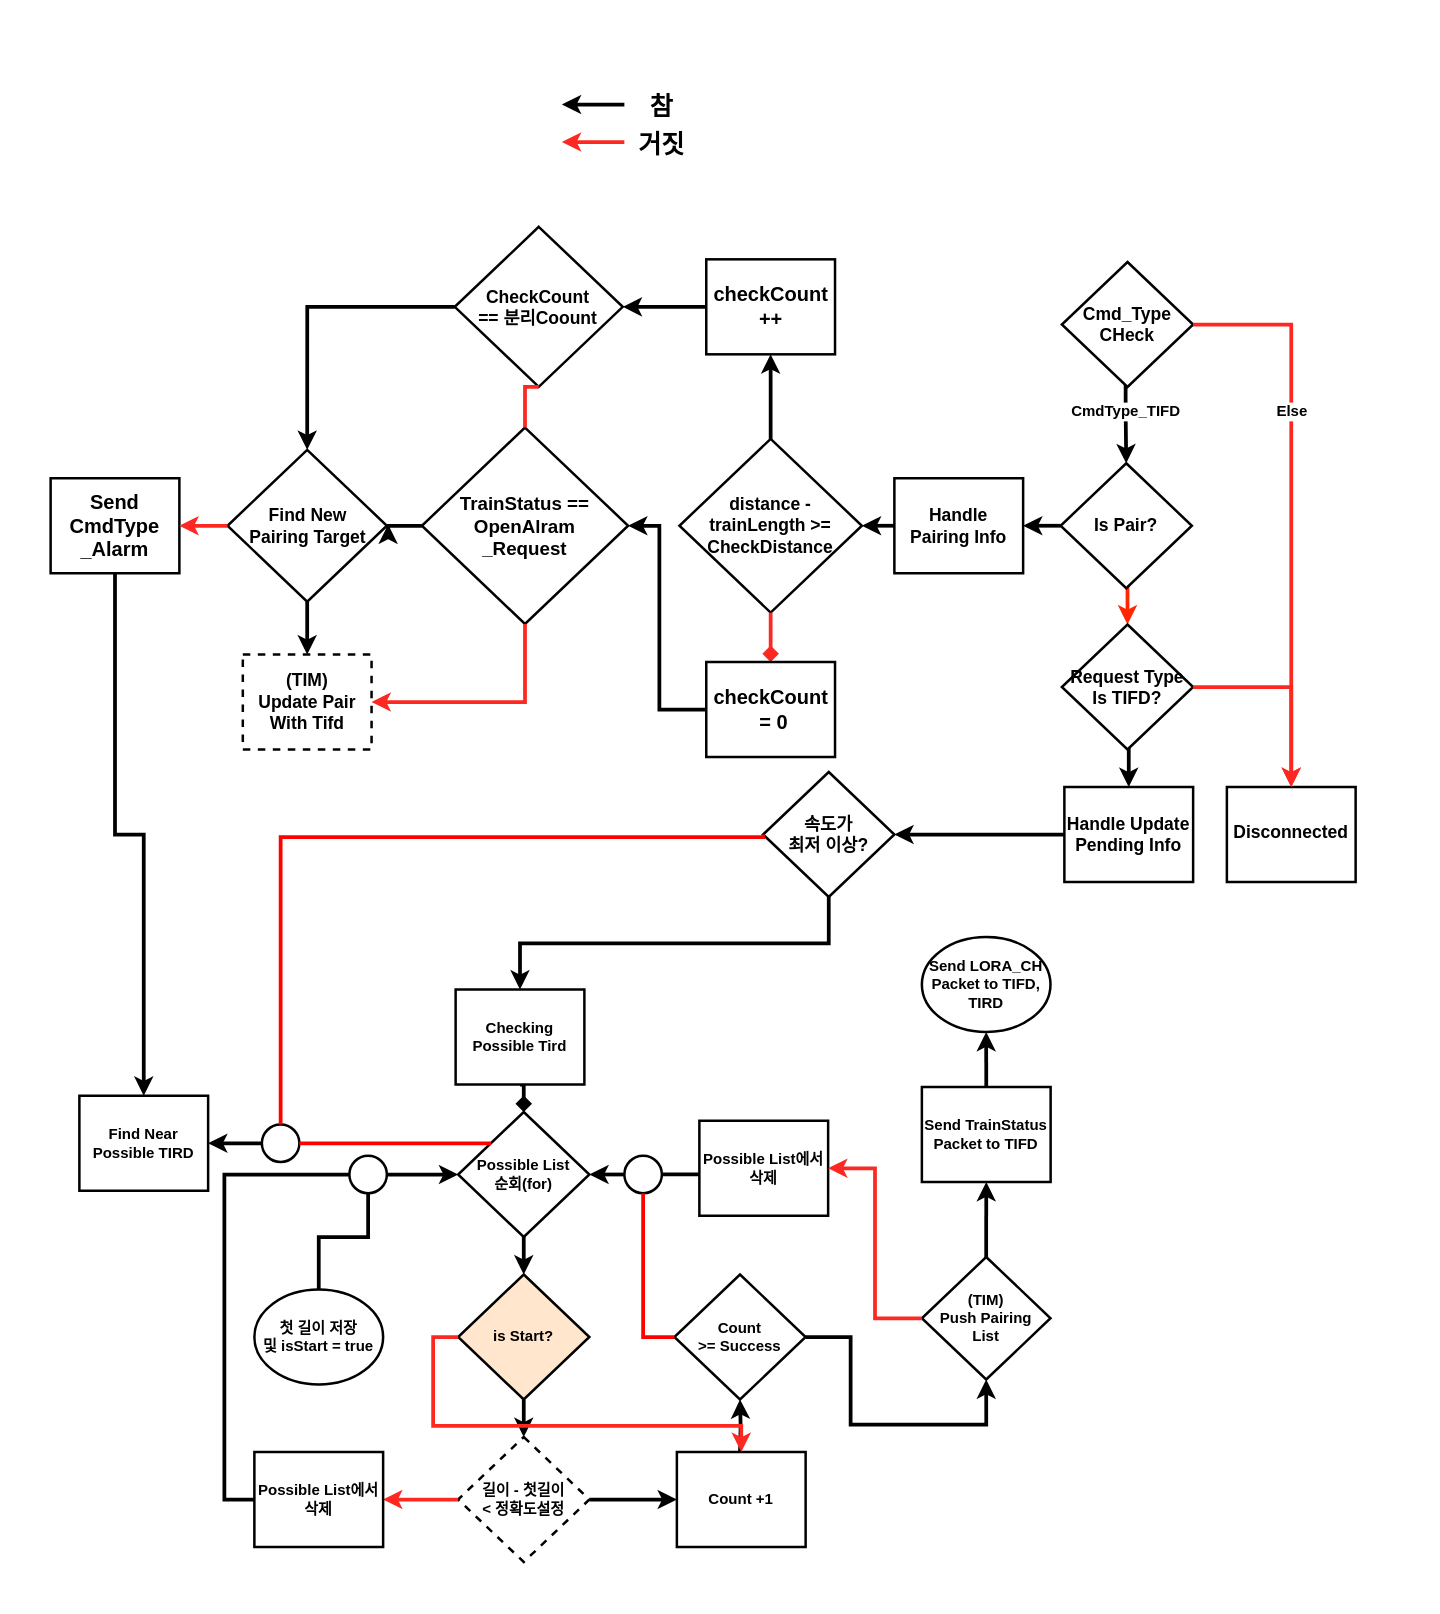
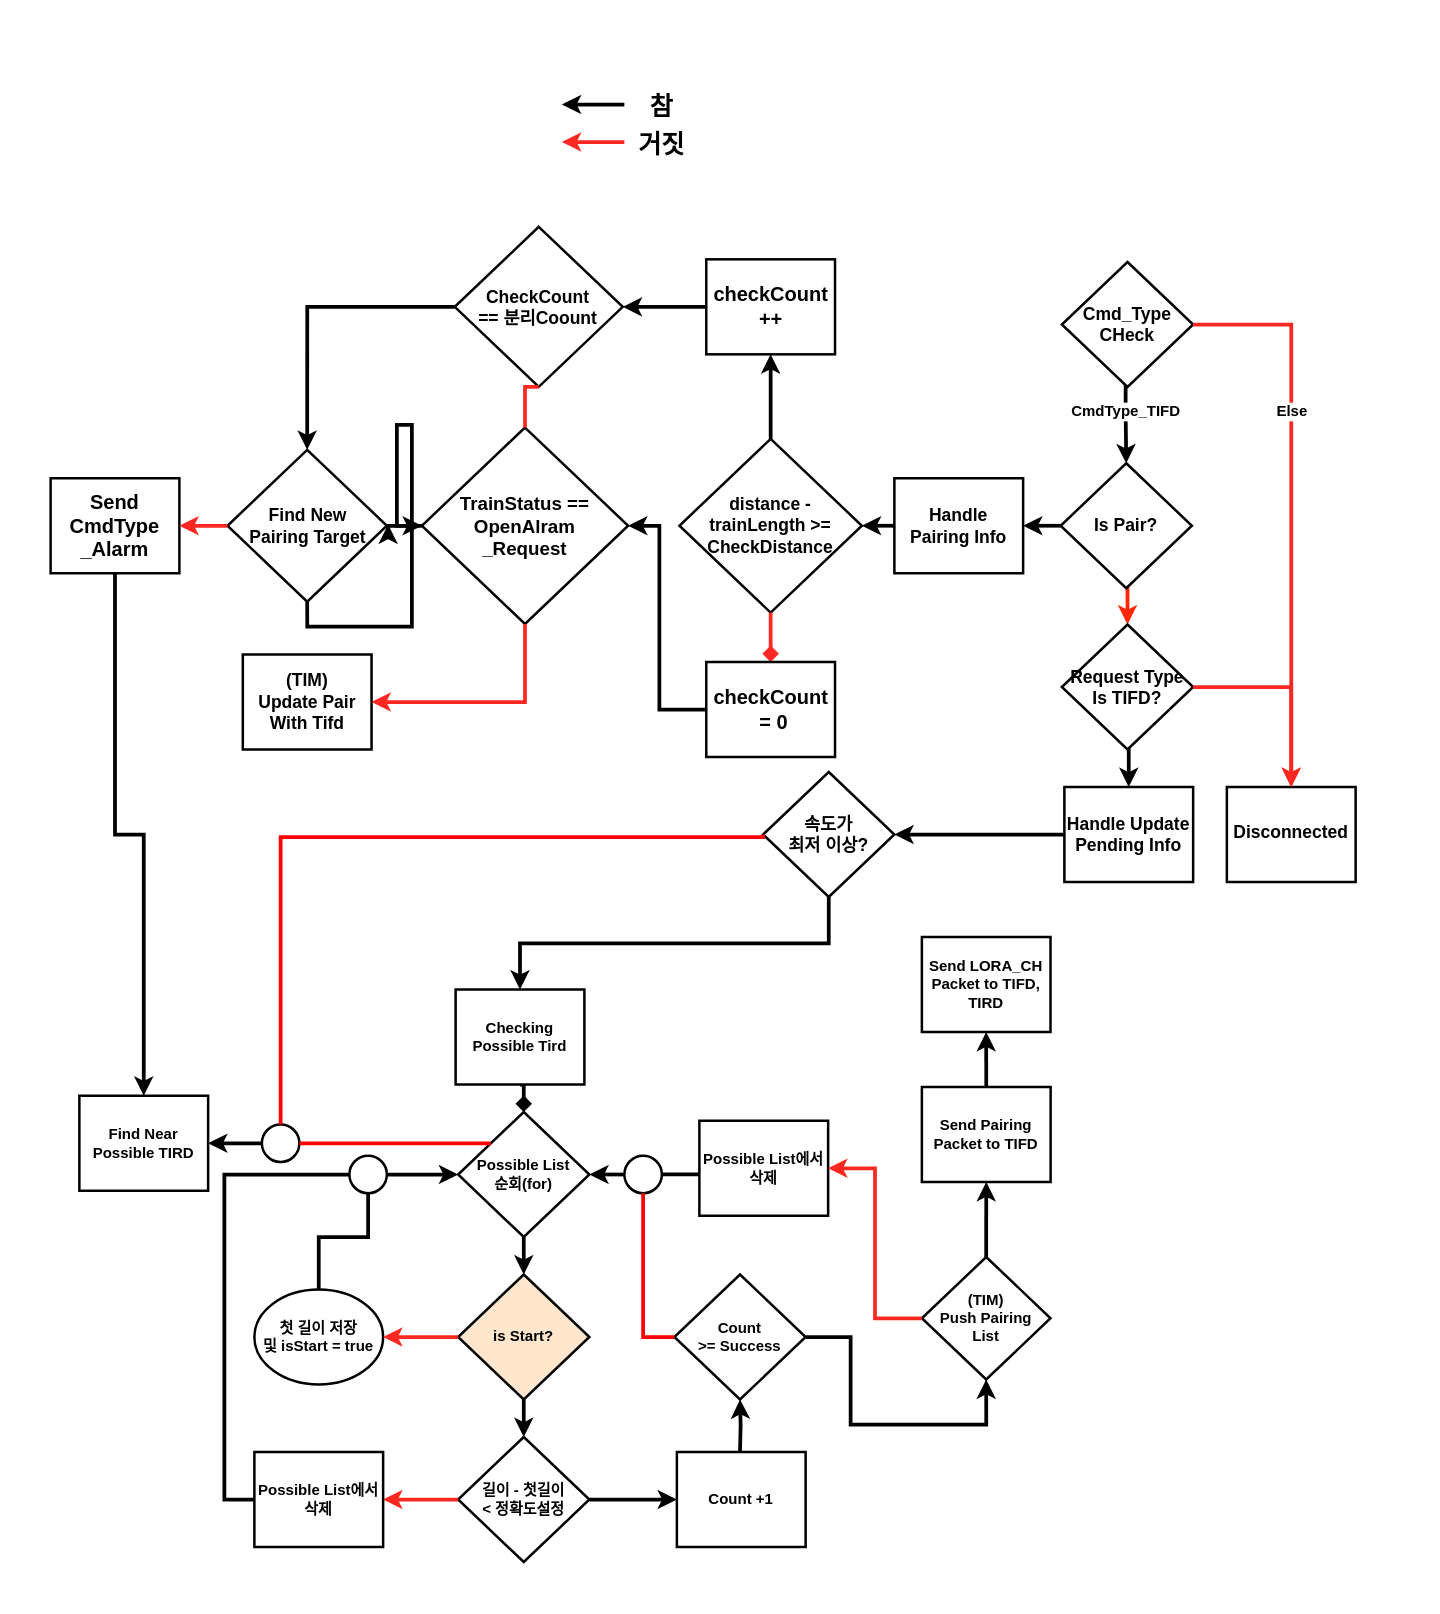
- <mxCell id="67" style="edgeStyle=orthogonalEdgeStyle;rounded=0;orthogonalLoop=1;jettySize=auto;html=1;exitX=0.5;exitY=1;exitDx=0;exitDy=0;entryX=0.5;entryY=0;entryDx=0;entryDy=0;fontStyle=1;strokeWidth=3;" parent="1" source="64" target="55" edge="1"><mxGeometry relative="1" as="geometry"><mxPoint x="60" y="519" as="sourcePoint" /><mxPoint x="10" y="519" as="targetPoint" /></mxGeometry></mxCell>
+ <mxCell id="67" style="edgeStyle=orthogonalEdgeStyle;rounded=0;orthogonalLoop=1;jettySize=auto;html=1;exitX=0.5;exitY=1;exitDx=0;exitDy=0;fontStyle=1;strokeWidth=3;" parent="1" source="64" target="54" edge="1"><mxGeometry relative="1" as="geometry"><mxPoint x="60" y="519" as="sourcePoint" /><mxPoint x="10" y="519" as="targetPoint" /></mxGeometry></mxCell>
- <mxCell id="55" value="(TIM)&lt;br style=&quot;font-size: 14px;&quot;&gt;Update Pair &lt;br style=&quot;font-size: 14px;&quot;&gt;With Tifd" style="rounded=0;whiteSpace=wrap;fontStyle=1;html=1;strokeWidth=2;fontSize=14;dashed=1;" parent="1" vertex="1"><mxGeometry x="193.75" y="523" width="103" height="76" as="geometry" /></mxCell>
+ <mxCell id="55" value="(TIM)&lt;br style=&quot;font-size: 14px;&quot;&gt;Update Pair &lt;br style=&quot;font-size: 14px;&quot;&gt;With Tifd" style="rounded=0;whiteSpace=wrap;fontStyle=1;html=1;strokeWidth=2;fontSize=14;" parent="1" vertex="1"><mxGeometry x="193.75" y="523" width="103" height="76" as="geometry" /></mxCell>
- <mxCell id="29" value="Send LORA_CH&lt;br&gt;Packet to TIFD, TIRD" style="ellipse;whiteSpace=wrap;fontStyle=1;html=1;strokeWidth=2;" parent="1" vertex="1"><mxGeometry x="737" y="749" width="102.9" height="76" as="geometry" /></mxCell>
+ <mxCell id="29" value="Send LORA_CH&lt;br&gt;Packet to TIFD, TIRD" style="rounded=0;whiteSpace=wrap;fontStyle=1;html=1;strokeWidth=2;" parent="1" vertex="1"><mxGeometry x="737" y="749" width="102.9" height="76" as="geometry" /></mxCell>
- <mxCell id="28" value="Send TrainStatus Packet to TIFD" style="rounded=0;whiteSpace=wrap;fontStyle=1;html=1;strokeWidth=2;" parent="1" vertex="1"><mxGeometry x="737" y="869" width="103" height="76" as="geometry" /></mxCell>
+ <mxCell id="28" value="Send Pairing Packet to TIFD" style="rounded=0;whiteSpace=wrap;fontStyle=1;html=1;strokeWidth=2;" parent="1" vertex="1"><mxGeometry x="737" y="869" width="103" height="76" as="geometry" /></mxCell>
- <mxCell id="39" style="edgeStyle=orthogonalEdgeStyle;rounded=0;orthogonalLoop=1;jettySize=auto;html=1;exitX=0;exitY=0.5;exitDx=0;exitDy=0;fontStyle=1;strokeWidth=3;fillColor=#e51400;strokeColor=#FC2821;" parent="1" source="20" target="24" edge="1"><mxGeometry relative="1" as="geometry"><mxPoint x="369" y="1049" as="sourcePoint" /><mxPoint x="319" y="1049" as="targetPoint" /></mxGeometry></mxCell>
+ <mxCell id="39" style="edgeStyle=orthogonalEdgeStyle;rounded=0;orthogonalLoop=1;jettySize=auto;html=1;exitX=0;exitY=0.5;exitDx=0;exitDy=0;entryX=1;entryY=0.5;entryDx=0;entryDy=0;fontStyle=1;strokeWidth=3;fillColor=#e51400;strokeColor=#FC2821;" parent="1" source="20" target="31" edge="1"><mxGeometry relative="1" as="geometry"><mxPoint x="369" y="1049" as="sourcePoint" /><mxPoint x="319" y="1049" as="targetPoint" /></mxGeometry></mxCell>
- <mxCell id="22" value="길이 - 첫길이&lt;br&gt;&amp;lt; 정확도설정" style="rhombus;whiteSpace=wrap;html=1;aspect=fixed;fontStyle=1;strokeWidth=2;dashed=1;" parent="1" vertex="1"><mxGeometry x="366" y="1149" width="105" height="100" as="geometry" /></mxCell>
+ <mxCell id="22" value="길이 - 첫길이&lt;br&gt;&amp;lt; 정확도설정" style="rhombus;whiteSpace=wrap;html=1;aspect=fixed;fontStyle=1;strokeWidth=2;" parent="1" vertex="1"><mxGeometry x="366" y="1149" width="105" height="100" as="geometry" /></mxCell>
